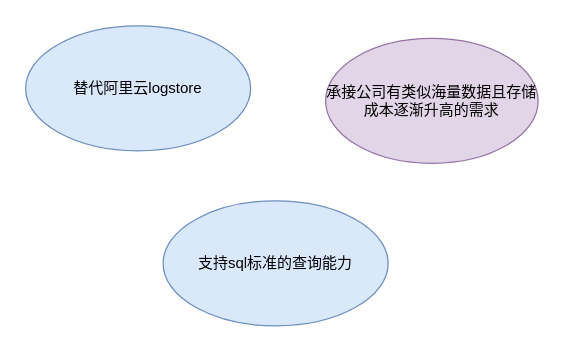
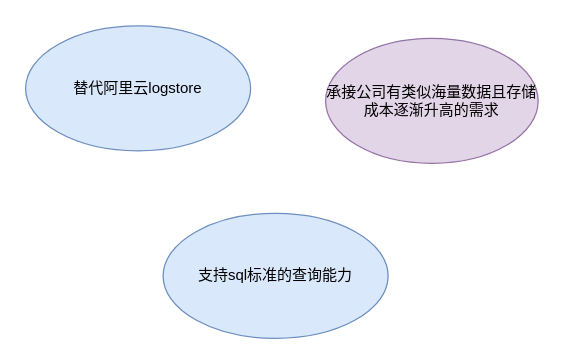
- <mxCell id="4" value="支持sql标准的查询能力" style="ellipse;whiteSpace=wrap;html=1;fillColor=#dae8fc;strokeColor=#6c8ebf;" vertex="1" parent="1"><mxGeometry x="130" y="160" width="180" height="100" as="geometry" /></mxCell>
+ <mxCell id="4" value="支持sql标准的查询能力" style="ellipse;whiteSpace=wrap;html=1;fillColor=#dae8fc;strokeColor=#6c8ebf;" vertex="1" parent="1"><mxGeometry x="130" y="170" width="180" height="100" as="geometry" /></mxCell>
